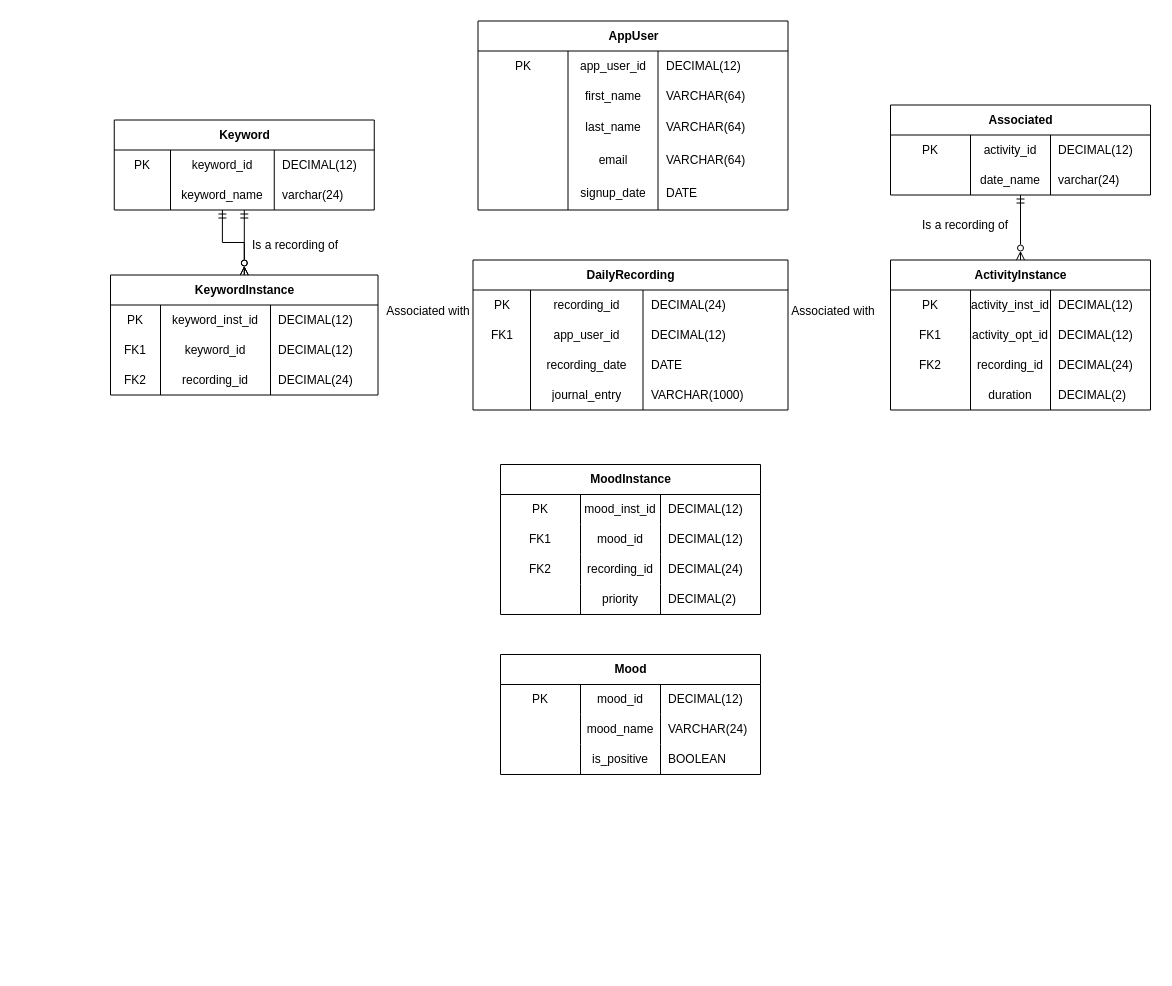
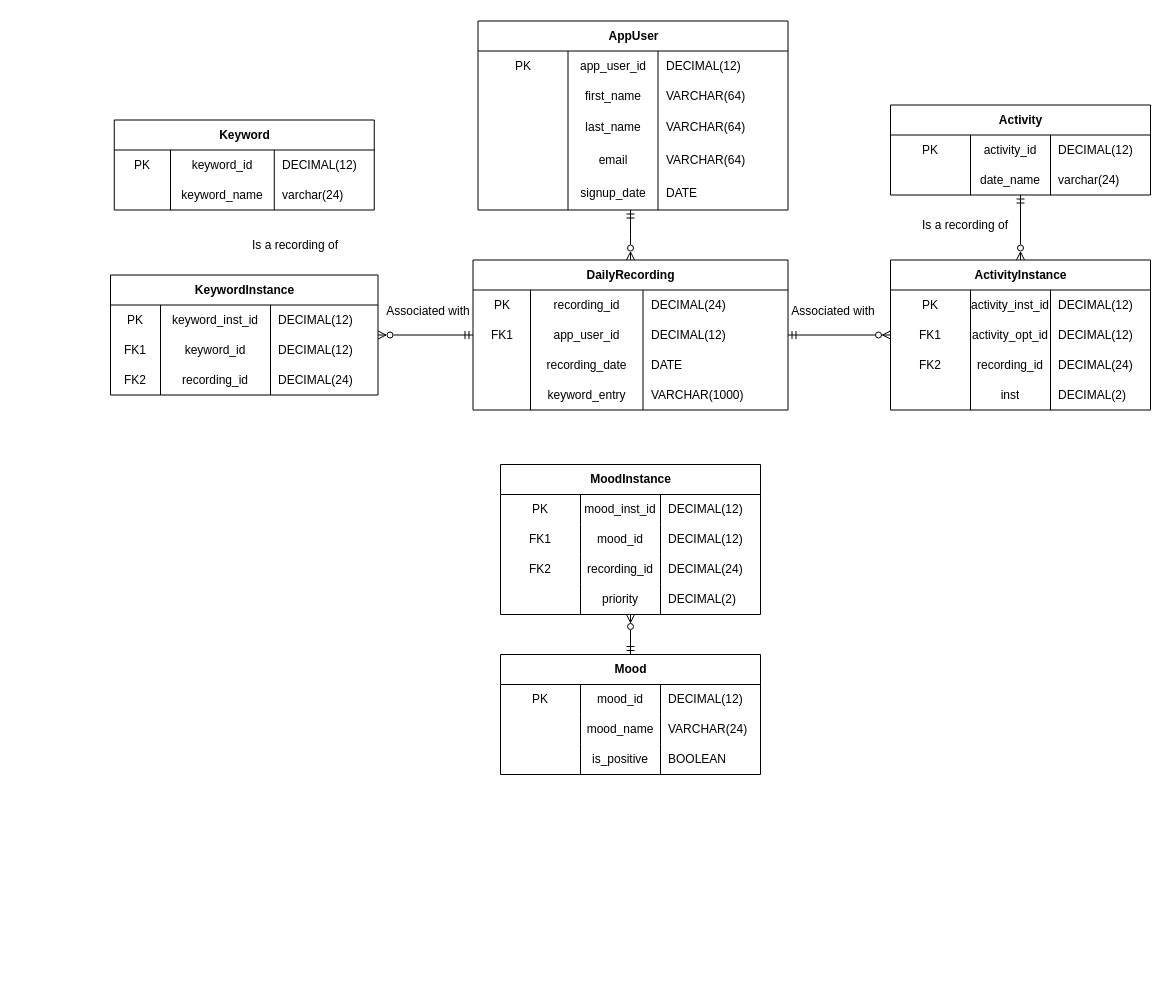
- <mxCell id="57" value="Associated" style="shape=table;startSize=30;container=1;collapsible=1;childLayout=tableLayout;fixedRows=1;rowLines=0;fontStyle=1;align=center;resizeLast=1;html=1;" parent="1" vertex="1"><mxGeometry x="890" y="104.5" width="260.0" height="90" as="geometry" /></mxCell>
+ <mxCell id="57" value="Activity" style="shape=table;startSize=30;container=1;collapsible=1;childLayout=tableLayout;fixedRows=1;rowLines=0;fontStyle=1;align=center;resizeLast=1;html=1;" parent="1" vertex="1"><mxGeometry x="890" y="104.5" width="260.0" height="90" as="geometry" /></mxCell>
- <mxCell id="103" style="edgeStyle=orthogonalEdgeStyle;rounded=0;orthogonalLoop=1;jettySize=auto;html=1;endArrow=ERzeroToMany;endFill=0;startArrow=ERmandOne;startFill=0;" parent="1" source="104" target="114" edge="1"><mxGeometry relative="1" as="geometry" /></mxCell>
+ <mxCell id="66" style="edgeStyle=orthogonalEdgeStyle;rounded=0;orthogonalLoop=1;jettySize=auto;html=1;startArrow=ERmandOne;startFill=0;endArrow=ERzeroToMany;endFill=0;" parent="1" source="2" target="23" edge="1"><mxGeometry relative="1" as="geometry"><mxPoint x="450" y="320" as="sourcePoint" /><mxPoint x="540" y="320" as="targetPoint" /><Array as="points"><mxPoint x="630" y="234" /><mxPoint x="630" y="234" /></Array></mxGeometry></mxCell>
- <mxCell id="113" style="edgeStyle=orthogonalEdgeStyle;rounded=0;orthogonalLoop=1;jettySize=auto;html=1;endArrow=ERmandOne;endFill=0;startArrow=ERzeroToMany;startFill=0;" parent="1" source="114" target="111" edge="1"><mxGeometry relative="1" as="geometry" /></mxCell>
+ <mxCell id="113" style="edgeStyle=orthogonalEdgeStyle;rounded=0;orthogonalLoop=1;jettySize=auto;html=1;endArrow=ERmandOne;endFill=0;startArrow=ERzeroToMany;startFill=0;" parent="1" source="114" target="23" edge="1"><mxGeometry relative="1" as="geometry" /></mxCell>
+ <mxCell id="67" style="edgeStyle=orthogonalEdgeStyle;rounded=0;orthogonalLoop=1;jettySize=auto;html=1;startArrow=ERmandOne;startFill=0;endArrow=ERzeroToMany;endFill=0;" parent="1" source="23" target="40" edge="1"><mxGeometry relative="1" as="geometry"><mxPoint x="787.5" y="309.5" as="sourcePoint" /><mxPoint x="890" y="329" as="targetPoint" /><Array as="points" /></mxGeometry></mxCell>
- <mxCell id="38" value="journal_entry" style="shape=partialRectangle;connectable=0;fillColor=none;top=0;left=0;bottom=0;right=0;editable=1;overflow=hidden;whiteSpace=wrap;html=1;" parent="36" vertex="1"><mxGeometry x="57.5" width="112.5" height="30" as="geometry"><mxRectangle width="112.5" height="30" as="alternateBounds" /></mxGeometry></mxCell>
+ <mxCell id="38" value="keyword_entry" style="shape=partialRectangle;connectable=0;fillColor=none;top=0;left=0;bottom=0;right=0;editable=1;overflow=hidden;whiteSpace=wrap;html=1;" parent="36" vertex="1"><mxGeometry x="57.5" width="112.5" height="30" as="geometry"><mxRectangle width="112.5" height="30" as="alternateBounds" /></mxGeometry></mxCell>
- <mxCell id="55" value="duration" style="shape=partialRectangle;connectable=0;fillColor=none;top=0;left=0;bottom=0;right=0;editable=1;overflow=hidden;whiteSpace=wrap;html=1;" parent="53" vertex="1"><mxGeometry x="80" width="80" height="30" as="geometry"><mxRectangle width="80" height="30" as="alternateBounds" /></mxGeometry></mxCell>
+ <mxCell id="55" value="inst" style="shape=partialRectangle;connectable=0;fillColor=none;top=0;left=0;bottom=0;right=0;editable=1;overflow=hidden;whiteSpace=wrap;html=1;" parent="53" vertex="1"><mxGeometry x="80" width="80" height="30" as="geometry"><mxRectangle width="80" height="30" as="alternateBounds" /></mxGeometry></mxCell>
+ <mxCell id="85" style="edgeStyle=orthogonalEdgeStyle;rounded=0;orthogonalLoop=1;jettySize=auto;html=1;endArrow=ERmandOne;endFill=0;startArrow=ERzeroToMany;startFill=0;" parent="1" source="86" target="69" edge="1"><mxGeometry relative="1" as="geometry" /></mxCell>
